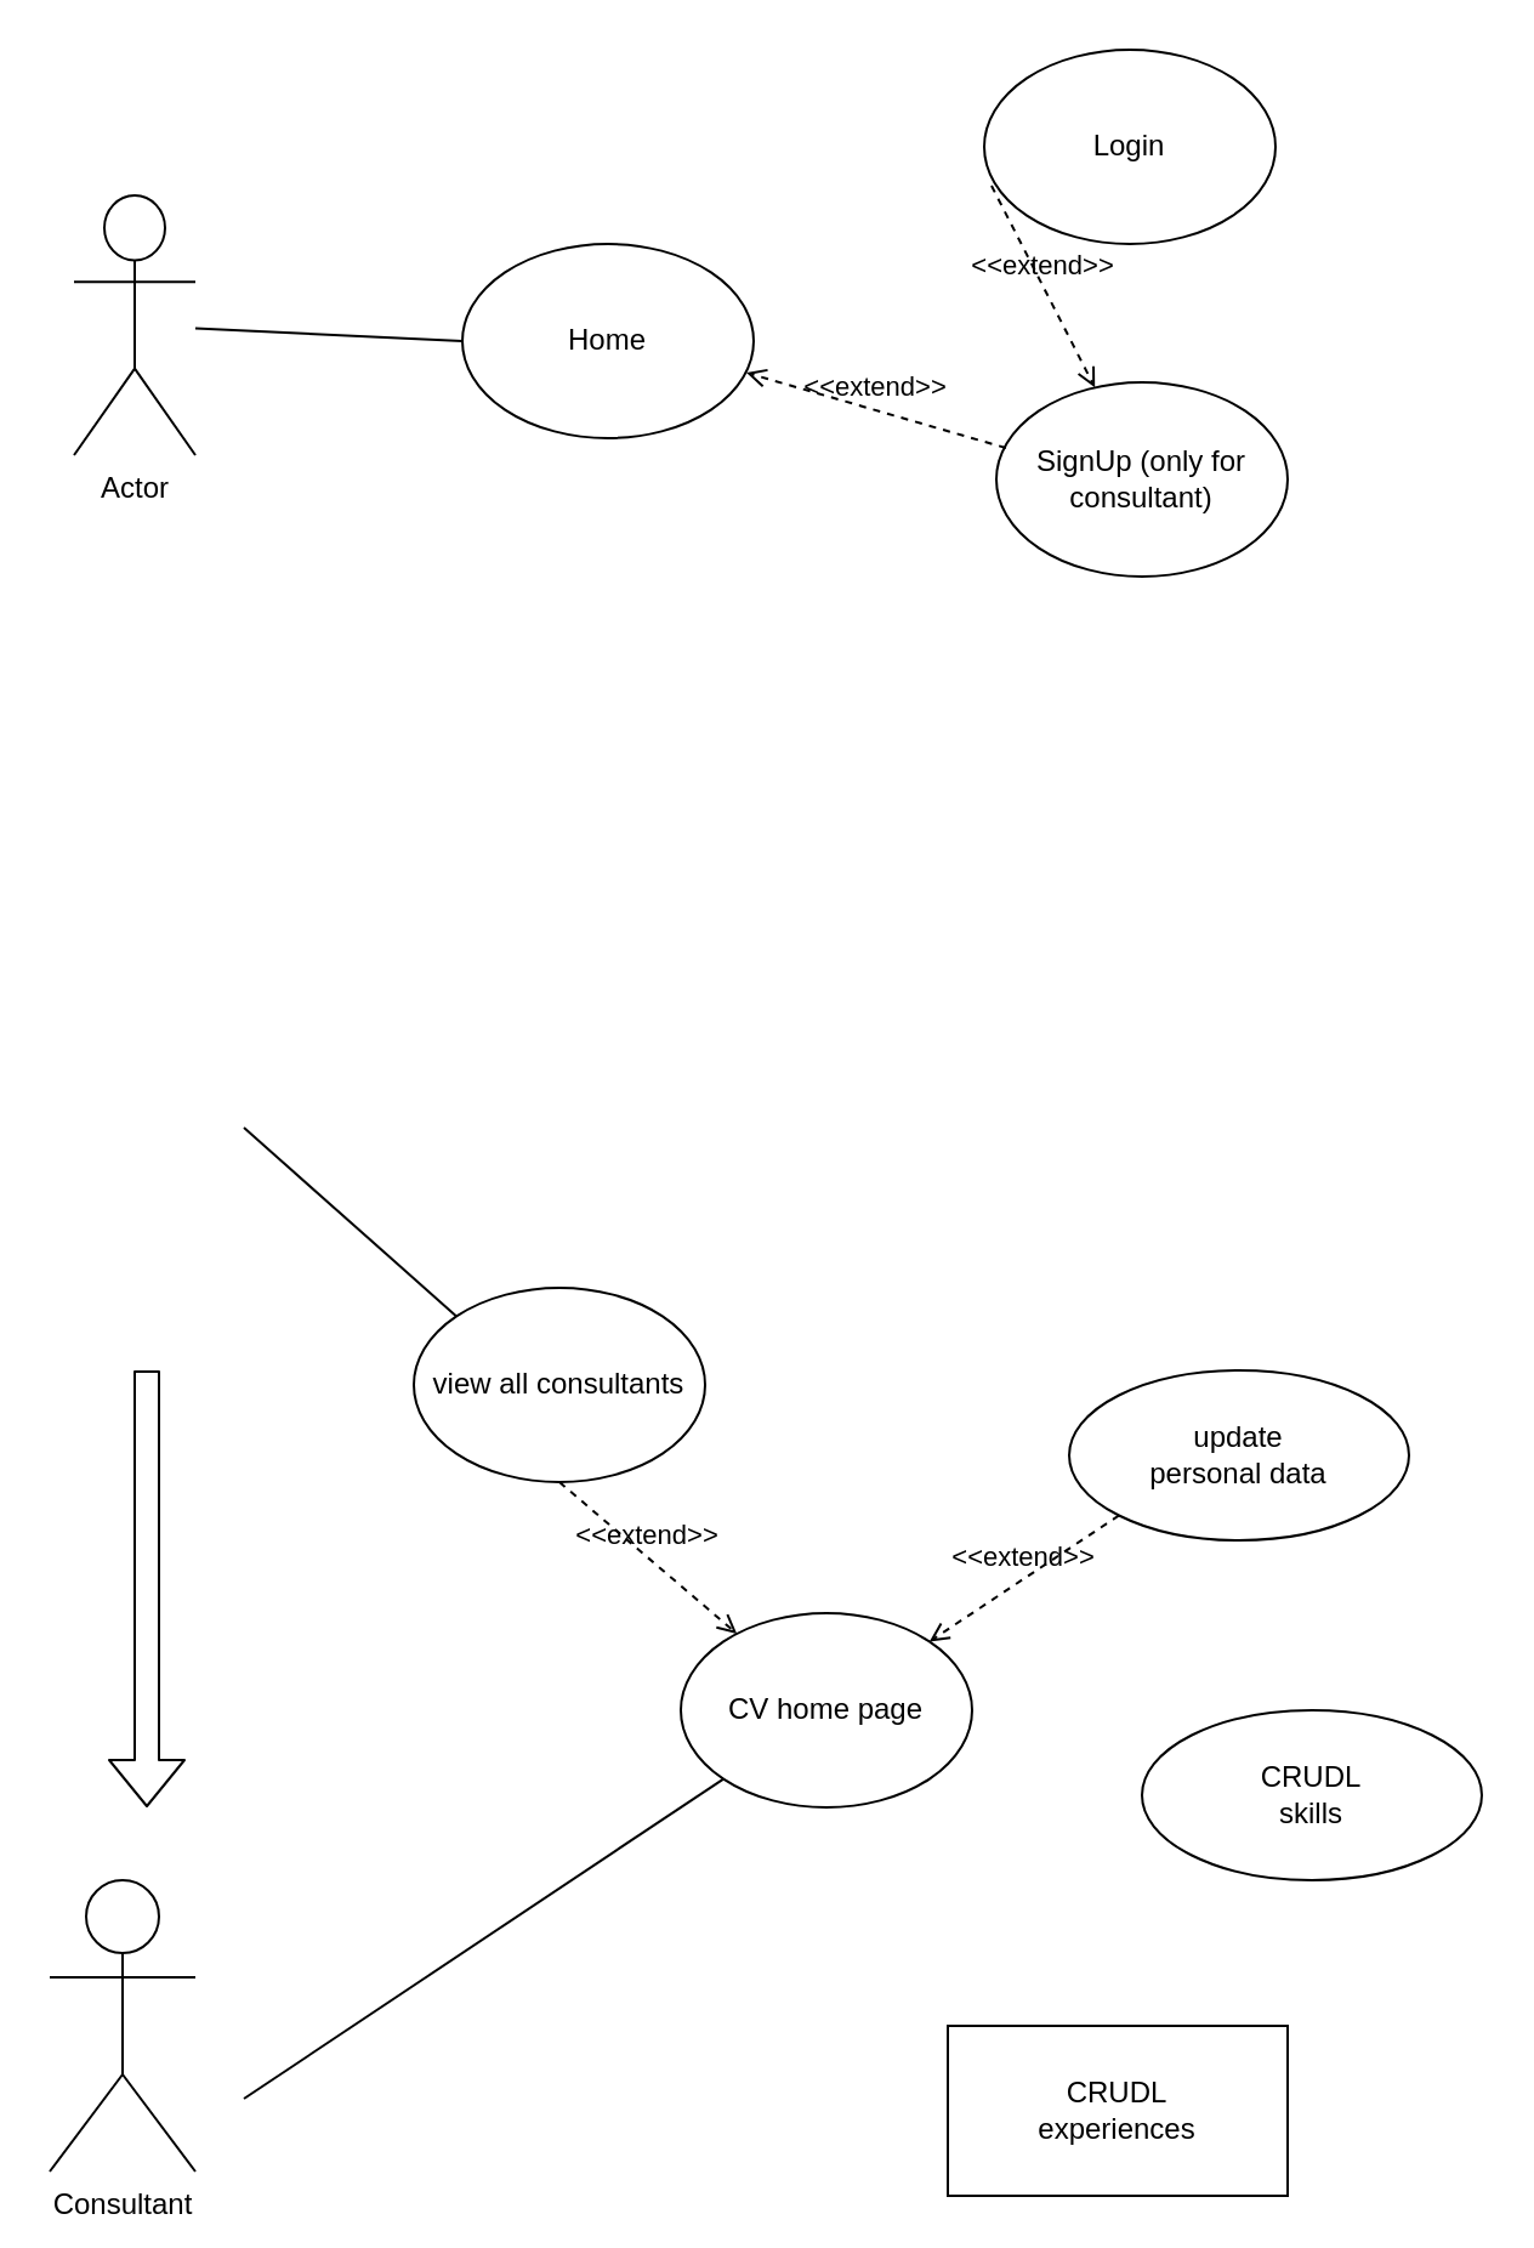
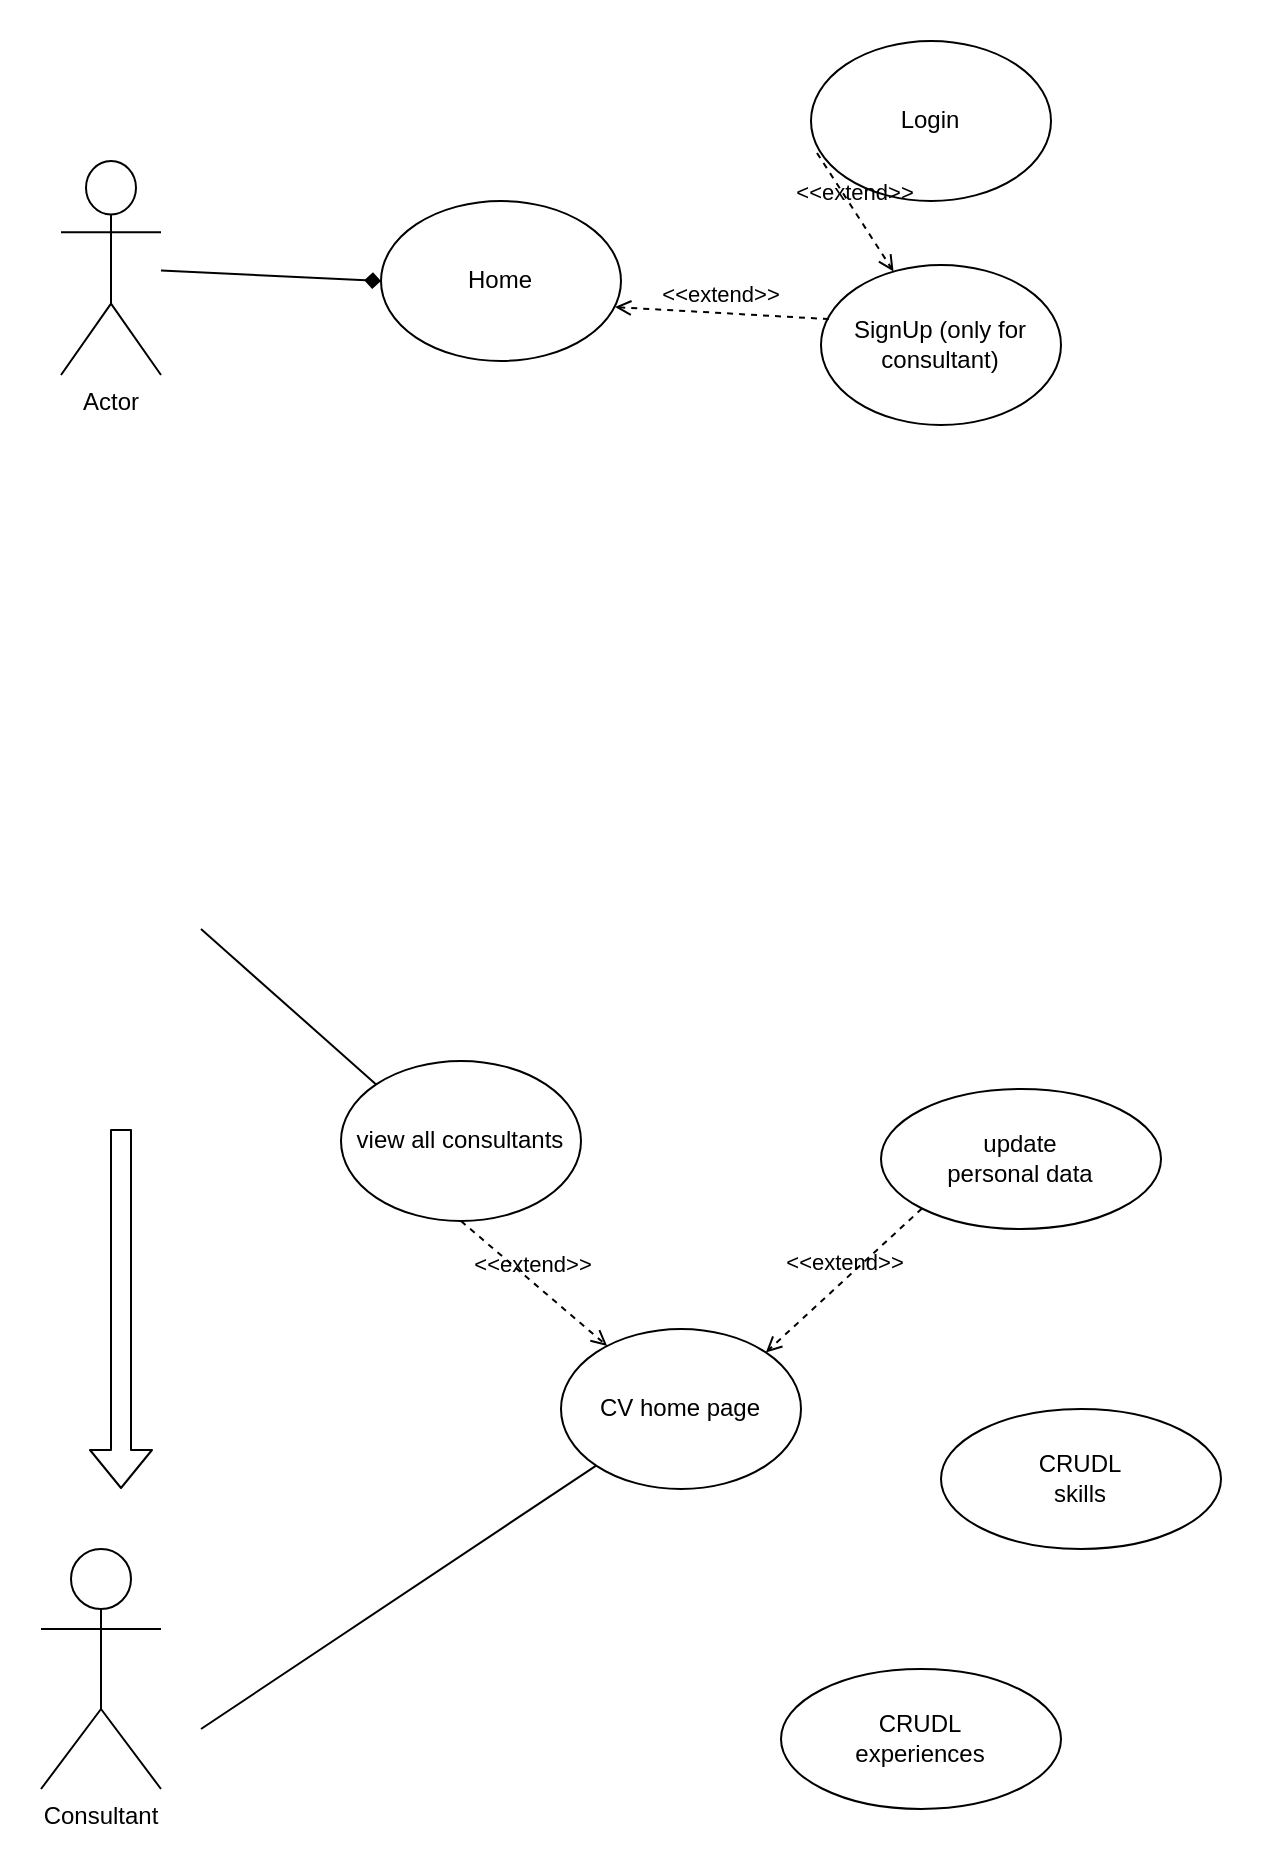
- <mxCell id="7" value="" style="endArrow=none;html=1;rounded=0;entryX=0;entryY=0.5;entryDx=0;entryDy=0;" parent="1" source="2" target="3" edge="1"><mxGeometry width="50" height="50" relative="1" as="geometry"><mxPoint x="480" y="360" as="sourcePoint" /><mxPoint x="530" y="310" as="targetPoint" /></mxGeometry></mxCell>
+ <mxCell id="7" value="" style="endArrow=diamond;html=1;rounded=0;entryX=0;entryY=0.5;entryDx=0;entryDy=0;" parent="1" source="2" target="3" edge="1"><mxGeometry width="50" height="50" relative="1" as="geometry"><mxPoint x="480" y="360" as="sourcePoint" /><mxPoint x="530" y="310" as="targetPoint" /></mxGeometry></mxCell>
- <mxCell id="5" value="SignUp (only for consultant)" style="ellipse;whiteSpace=wrap;html=1;" parent="1" vertex="1"><mxGeometry x="410" y="157" width="120" height="80" as="geometry" /></mxCell>
+ <mxCell id="5" value="SignUp (only for consultant)" style="ellipse;whiteSpace=wrap;html=1;" parent="1" vertex="1"><mxGeometry x="410" y="132" width="120" height="80" as="geometry" /></mxCell>
- <mxCell id="16" value="&lt;div&gt;update&lt;/div&gt;&lt;div&gt;personal data&lt;/div&gt;" style="ellipse;whiteSpace=wrap;html=1;" vertex="1" parent="1"><mxGeometry x="440" y="564" width="140" height="70" as="geometry" /></mxCell>
+ <mxCell id="16" value="&lt;div&gt;update&lt;/div&gt;&lt;div&gt;personal data&lt;/div&gt;" style="ellipse;whiteSpace=wrap;html=1;" vertex="1" parent="1"><mxGeometry x="440" y="544" width="140" height="70" as="geometry" /></mxCell>
- <mxCell id="19" value="&lt;div&gt;CRUDL&lt;/div&gt;&lt;div&gt;experiences&lt;/div&gt;" style="whiteSpace=wrap;html=1;rounded=0;" vertex="1" parent="1"><mxGeometry x="390" y="834" width="140" height="70" as="geometry" /></mxCell>
+ <mxCell id="19" value="&lt;div&gt;CRUDL&lt;/div&gt;&lt;div&gt;experiences&lt;/div&gt;" style="ellipse;whiteSpace=wrap;html=1;" vertex="1" parent="1"><mxGeometry x="390" y="834" width="140" height="70" as="geometry" /></mxCell>
